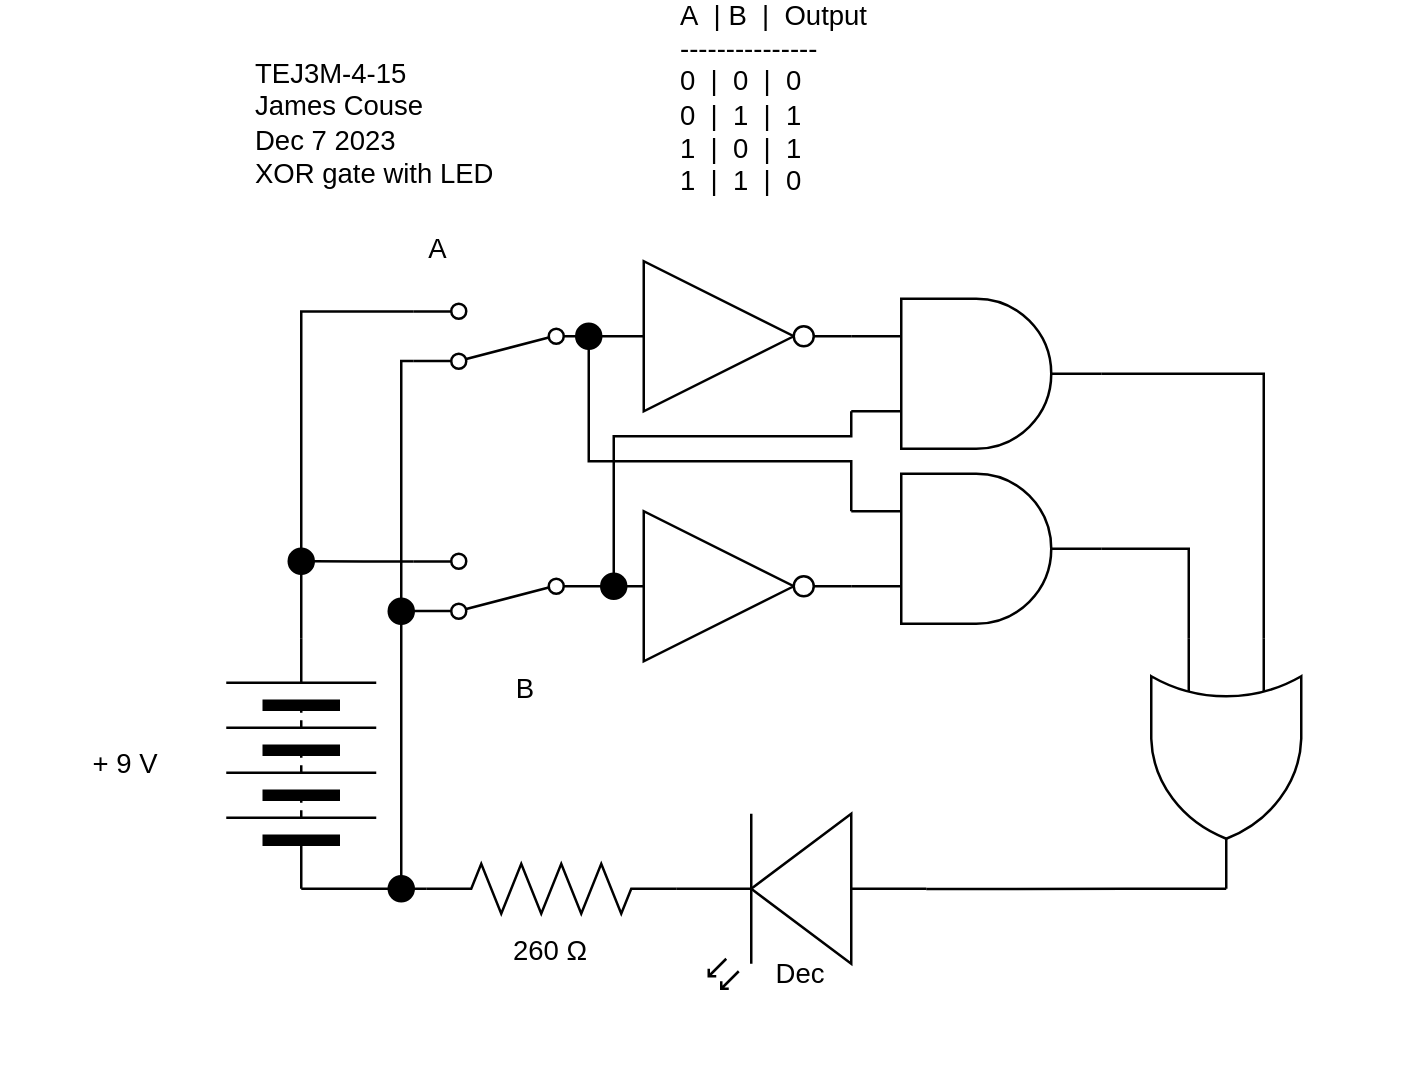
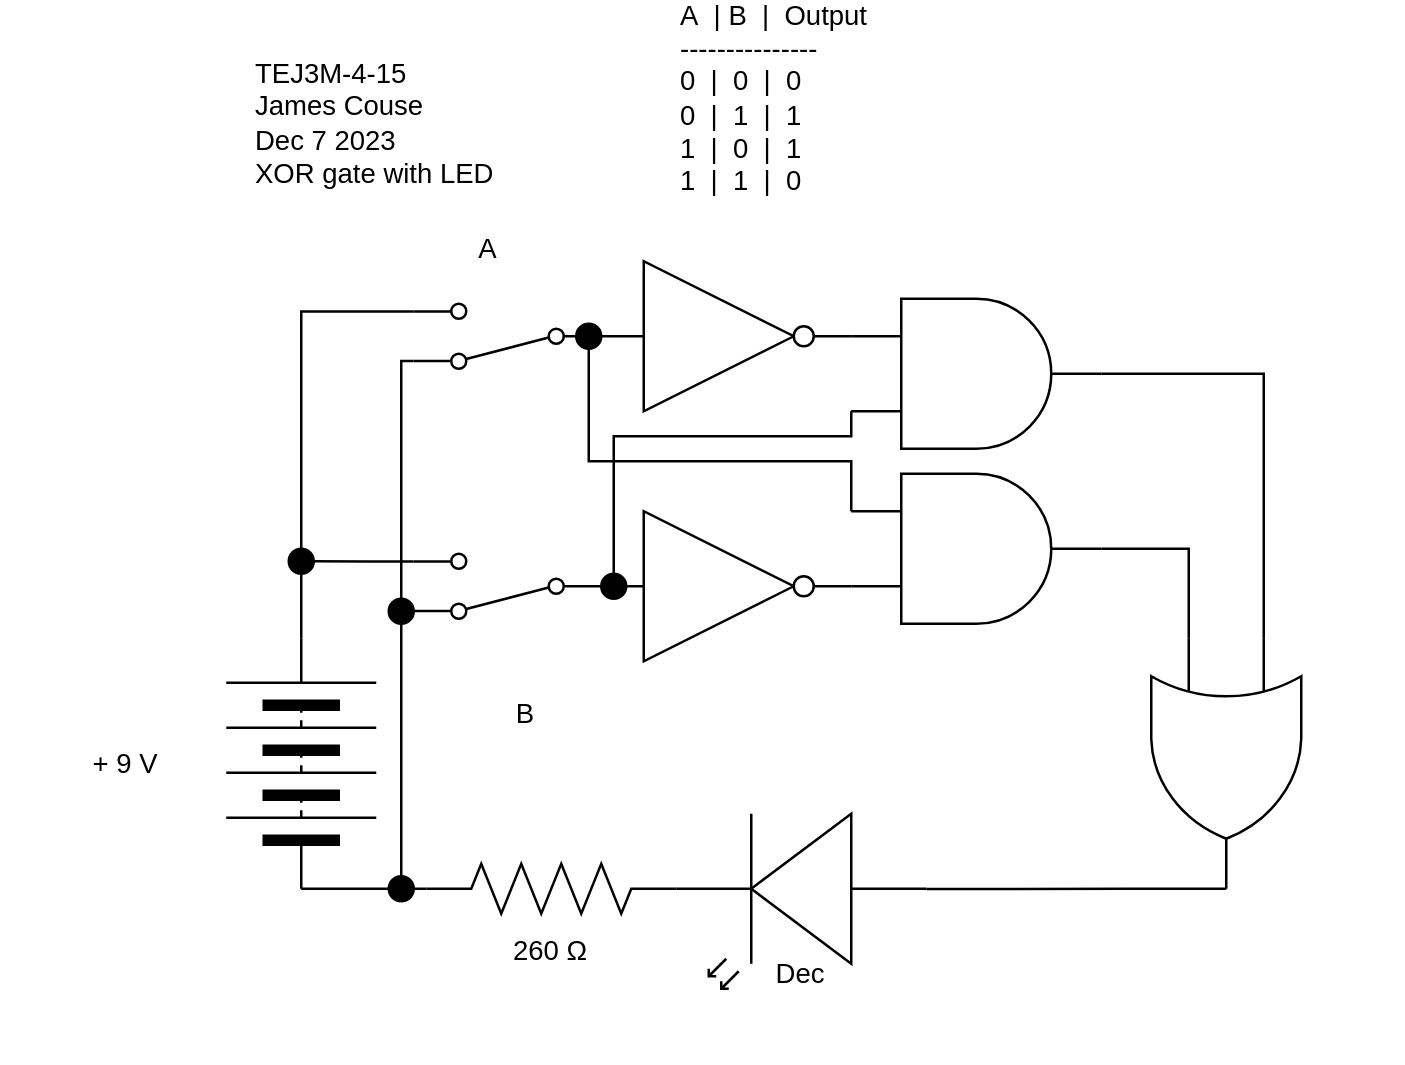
- <mxCell id="17" value="A" style="text;strokeColor=none;align=center;fillColor=none;html=1;verticalAlign=middle;whiteSpace=wrap;rounded=0;fontFamily=Helvetica;fontSize=11;fontColor=default;" parent="1" vertex="1"><mxGeometry x="145" y="80" width="60" height="30" as="geometry" /></mxCell>
+ <mxCell id="17" value="A" style="text;strokeColor=none;align=center;fillColor=none;html=1;verticalAlign=middle;whiteSpace=wrap;rounded=0;fontFamily=Helvetica;fontSize=11;fontColor=default;" parent="1" vertex="1"><mxGeometry x="165" y="80" width="60" height="30" as="geometry" /></mxCell>
- <mxCell id="11" value="B" style="text;strokeColor=none;align=center;fillColor=none;html=1;verticalAlign=middle;whiteSpace=wrap;rounded=0;fontFamily=Helvetica;fontSize=11;fontColor=default;" parent="1" vertex="1"><mxGeometry x="180" y="256" width="60" height="30" as="geometry" /></mxCell>
+ <mxCell id="11" value="B" style="text;strokeColor=none;align=center;fillColor=none;html=1;verticalAlign=middle;whiteSpace=wrap;rounded=0;fontFamily=Helvetica;fontSize=11;fontColor=default;" parent="1" vertex="1"><mxGeometry x="180" y="266" width="60" height="30" as="geometry" /></mxCell>
